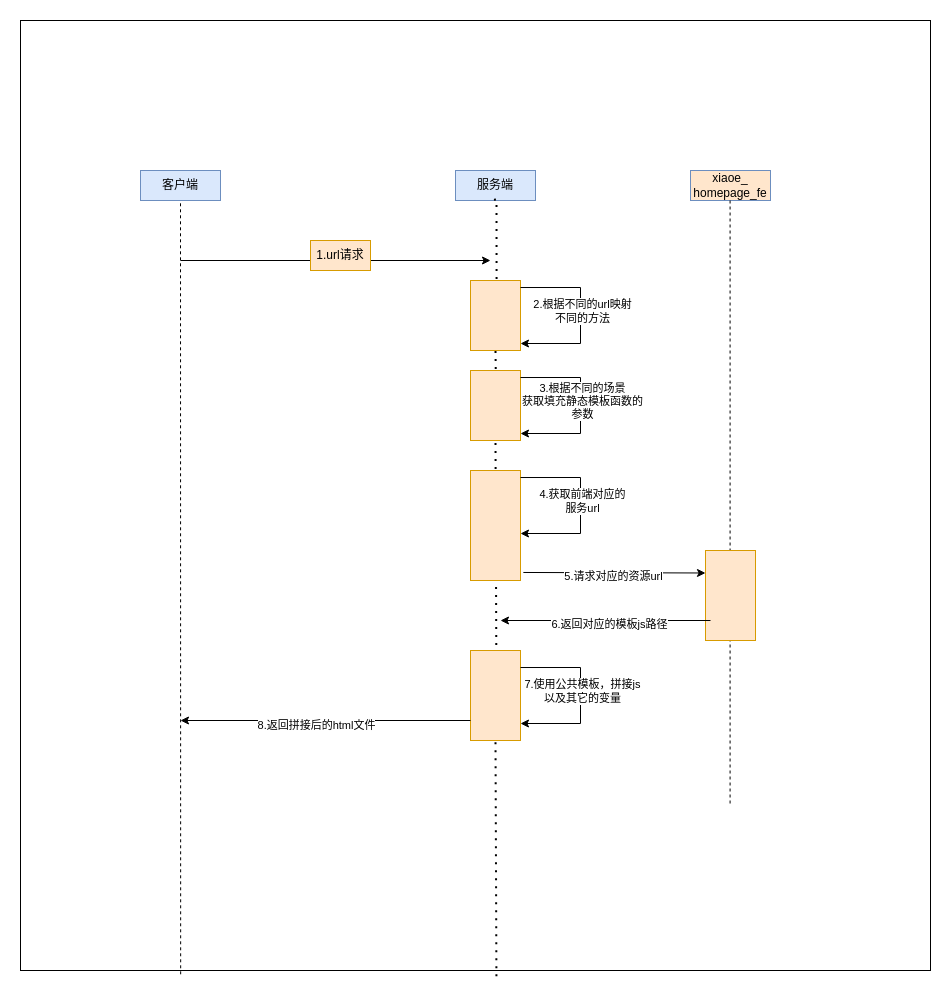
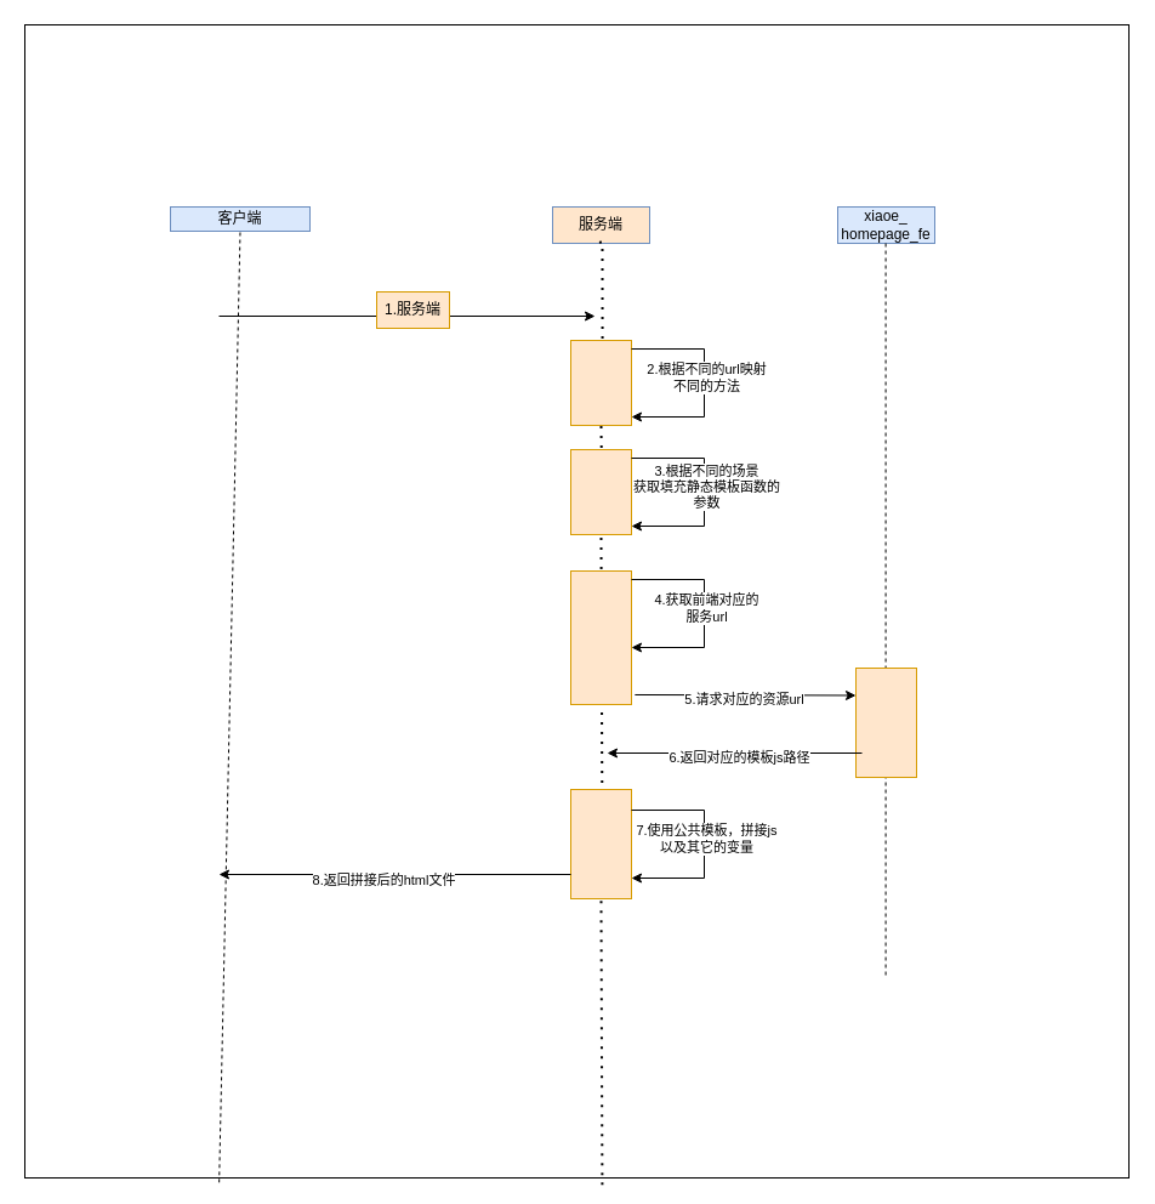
- <mxCell id="3" value="客户端" style="rounded=0;whiteSpace=wrap;html=1;fillColor=#dae8fc;strokeColor=#6c8ebf;" parent="1" vertex="1"><mxGeometry x="140" y="170" width="80" height="30" as="geometry" /></mxCell>
+ <mxCell id="3" value="客户端" style="rounded=0;whiteSpace=wrap;html=1;fillColor=#dae8fc;strokeColor=#6c8ebf;" parent="1" vertex="1"><mxGeometry x="140" y="170" width="115" height="20" as="geometry" /></mxCell>
- <mxCell id="7" value="服务端" style="rounded=0;whiteSpace=wrap;html=1;fillColor=#dae8fc;strokeColor=#6c8ebf;" parent="1" vertex="1"><mxGeometry x="455" y="170" width="80" height="30" as="geometry" /></mxCell>
+ <mxCell id="7" value="服务端" style="rounded=0;whiteSpace=wrap;html=1;fillColor=#ffe6cc;strokeColor=#6c8ebf;" parent="1" vertex="1"><mxGeometry x="455" y="170" width="80" height="30" as="geometry" /></mxCell>
- <mxCell id="20" value="xiaoe_&lt;div&gt;homepage_fe&lt;/div&gt;" style="rounded=0;whiteSpace=wrap;html=1;fillColor=#ffe6cc;strokeColor=#6c8ebf;" parent="1" vertex="1"><mxGeometry x="690" y="170" width="80" height="30" as="geometry" /></mxCell>
+ <mxCell id="20" value="xiaoe_&lt;div&gt;homepage_fe&lt;/div&gt;" style="rounded=0;whiteSpace=wrap;html=1;fillColor=#dae8fc;strokeColor=#6c8ebf;" parent="1" vertex="1"><mxGeometry x="690" y="170" width="80" height="30" as="geometry" /></mxCell>
- <mxCell id="6" value="1.url请求" style="text;html=1;align=center;verticalAlign=middle;whiteSpace=wrap;rounded=0;fillColor=#ffe6cc;strokeColor=#d79b00;" parent="1" vertex="1"><mxGeometry x="310" y="240" width="60" height="30" as="geometry" /></mxCell>
+ <mxCell id="6" value="1.服务端" style="text;html=1;align=center;verticalAlign=middle;whiteSpace=wrap;rounded=0;fillColor=#ffe6cc;strokeColor=#d79b00;" parent="1" vertex="1"><mxGeometry x="310" y="240" width="60" height="30" as="geometry" /></mxCell>
